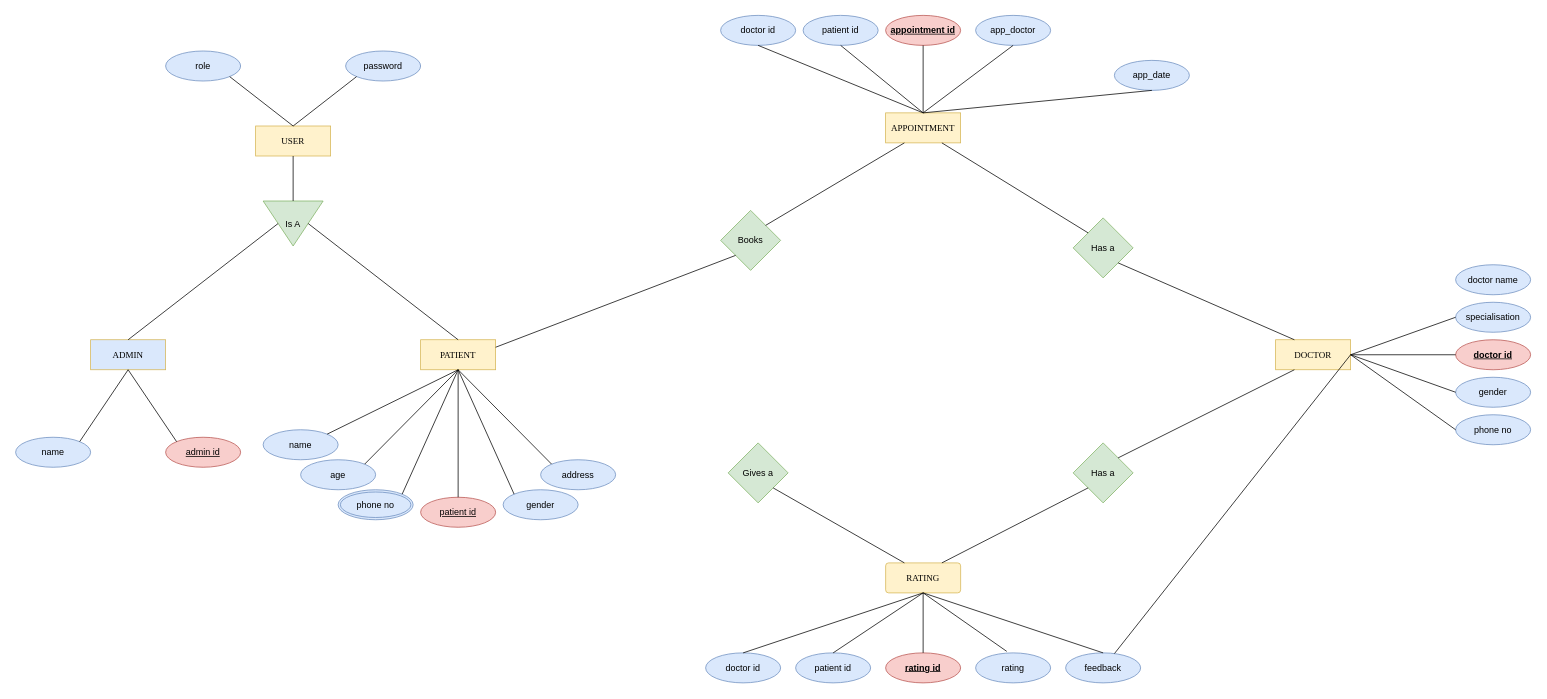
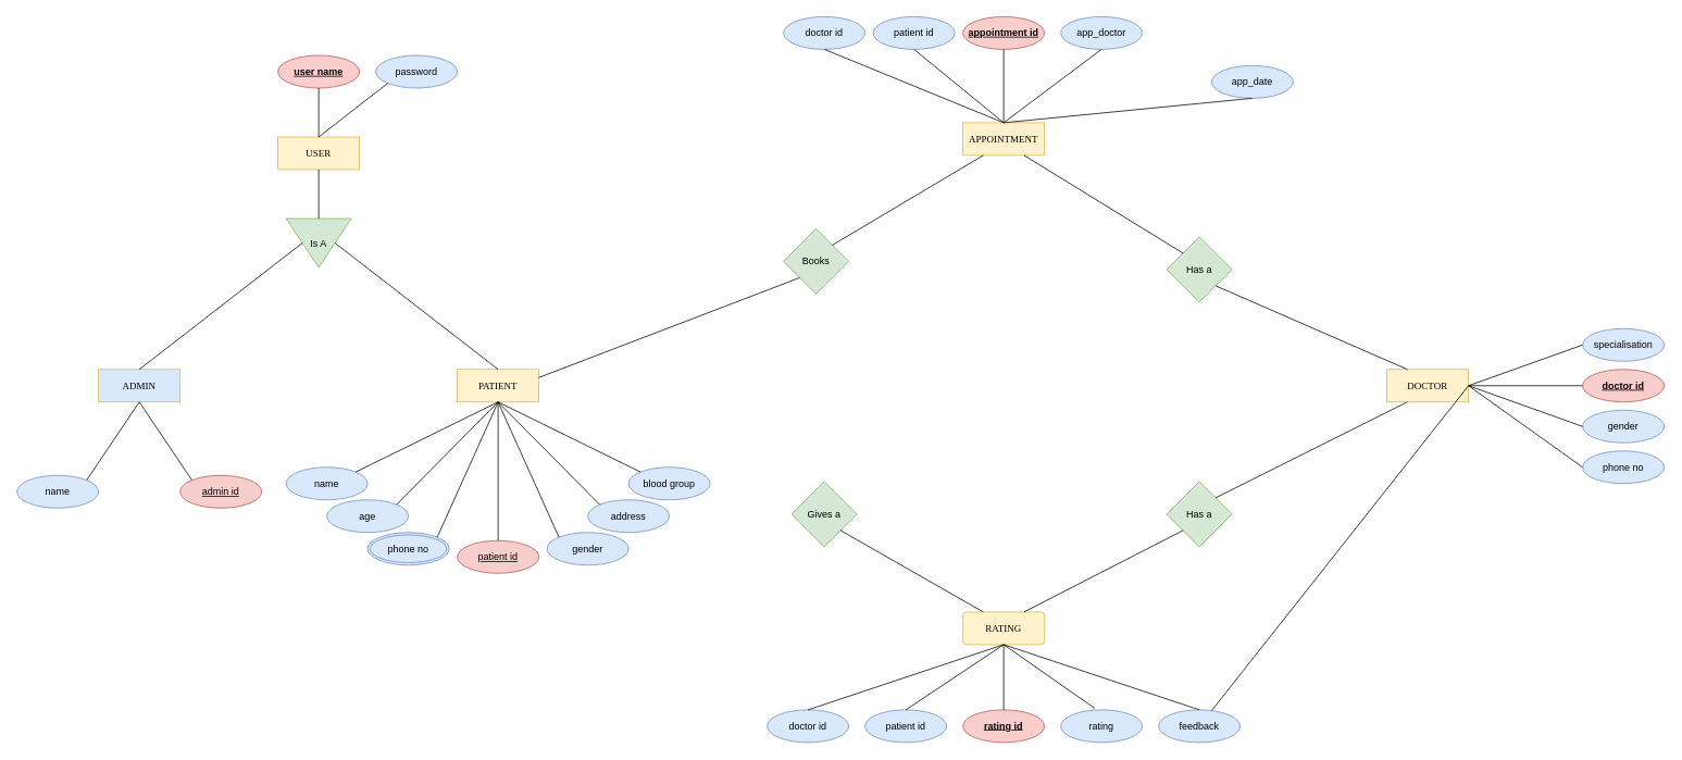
- <mxCell id="29" value="role" style="ellipse;whiteSpace=wrap;html=1;align=center;fillColor=#dae8fc;strokeColor=#6c8ebf;" parent="1" vertex="1"><mxGeometry x="220" y="67.5" width="100" height="40" as="geometry" /></mxCell>
+ <mxCell id="3" value="&lt;b&gt;user name&lt;/b&gt;" style="ellipse;whiteSpace=wrap;html=1;align=center;fontStyle=4;fillColor=#f8cecc;strokeColor=#b85450;" parent="1" vertex="1"><mxGeometry x="340" y="67.5" width="100" height="40" as="geometry" /></mxCell>
- <mxCell id="39" value="" style="endArrow=none;html=1;rounded=0;exitX=0.5;exitY=0;exitDx=0;exitDy=0;entryX=1;entryY=1;entryDx=0;entryDy=0;" parent="1" source="2" target="29" edge="1"><mxGeometry width="50" height="50" relative="1" as="geometry"><mxPoint x="610" y="207.5" as="sourcePoint" /><mxPoint x="660" y="157.5" as="targetPoint" /></mxGeometry></mxCell>
+ <mxCell id="38" value="" style="endArrow=none;html=1;rounded=0;exitX=0.5;exitY=0;exitDx=0;exitDy=0;entryX=0.5;entryY=1;entryDx=0;entryDy=0;" parent="1" source="2" target="3" edge="1"><mxGeometry width="50" height="50" relative="1" as="geometry"><mxPoint x="610" y="207.5" as="sourcePoint" /><mxPoint x="660" y="157.5" as="targetPoint" /></mxGeometry></mxCell>
- <mxCell id="19" value="doctor name" style="ellipse;whiteSpace=wrap;html=1;align=center;fillColor=#dae8fc;strokeColor=#6c8ebf;" parent="1" vertex="1"><mxGeometry x="1940" y="352.5" width="100" height="40" as="geometry" /></mxCell>
+ <mxCell id="36" value="" style="endArrow=none;html=1;rounded=0;exitX=0.5;exitY=1;exitDx=0;exitDy=0;entryX=0;entryY=0;entryDx=0;entryDy=0;" parent="1" source="30" target="8" edge="1"><mxGeometry width="50" height="50" relative="1" as="geometry"><mxPoint x="840" y="482.5" as="sourcePoint" /><mxPoint x="890" y="432.5" as="targetPoint" /></mxGeometry></mxCell>
+ <mxCell id="8" value="blood group" style="ellipse;whiteSpace=wrap;html=1;align=center;fillColor=#dae8fc;strokeColor=#6c8ebf;" parent="1" vertex="1"><mxGeometry x="770" y="572.5" width="100" height="40" as="geometry" /></mxCell>
